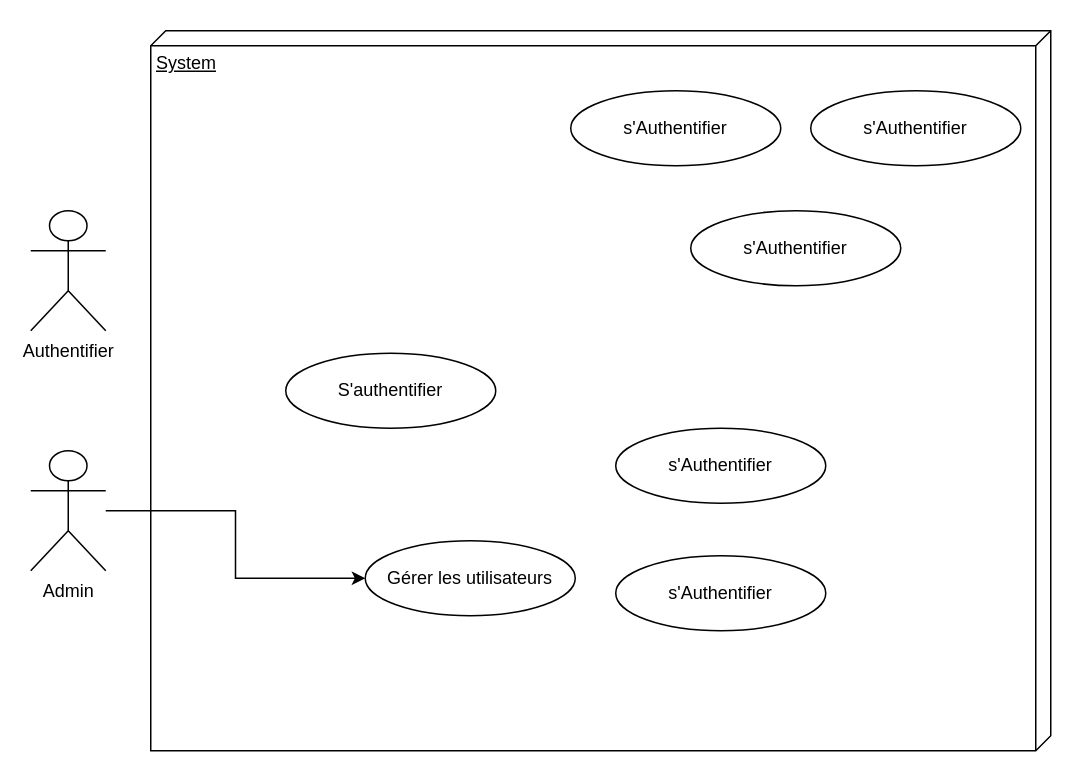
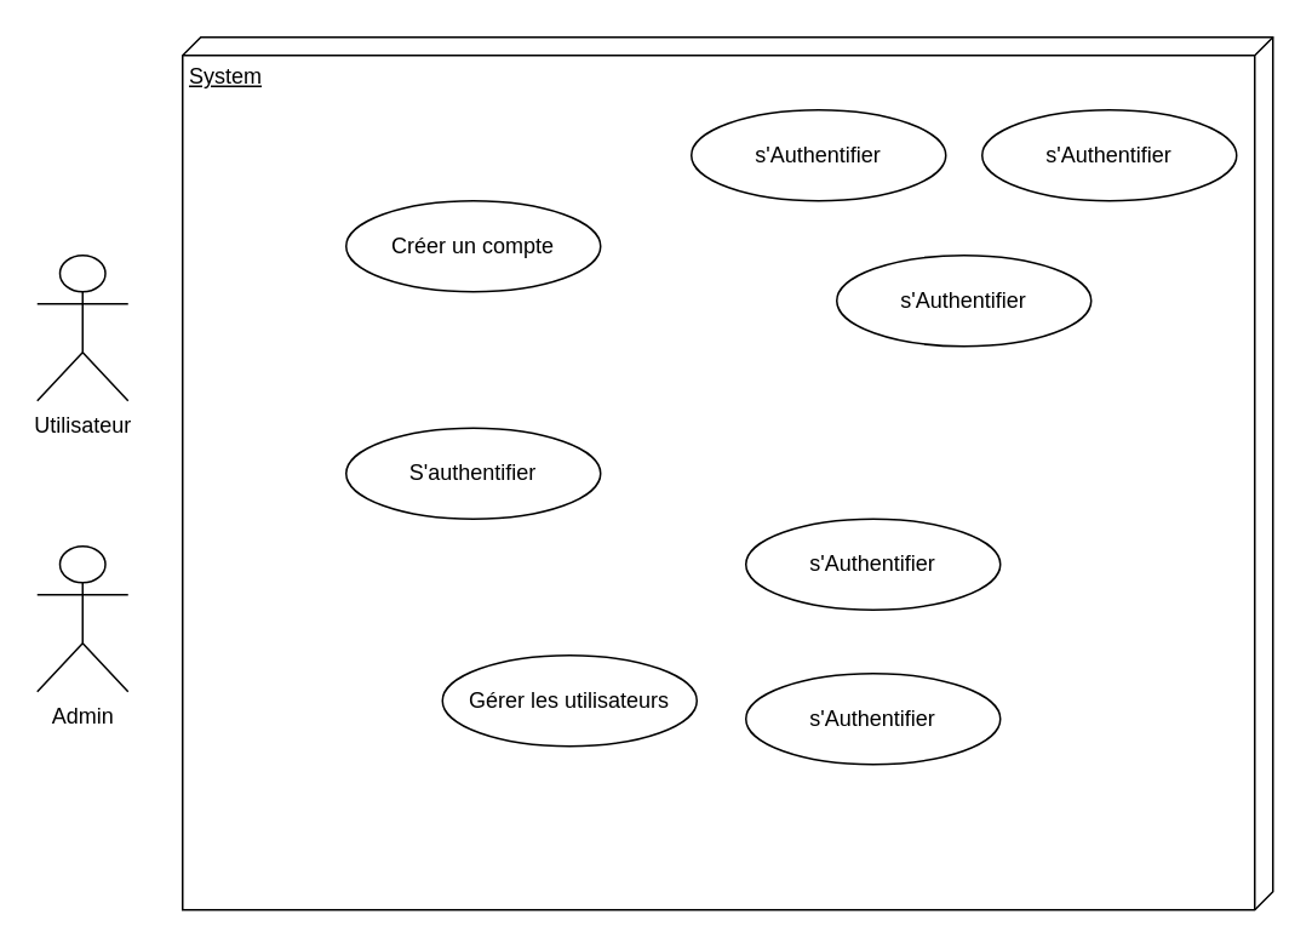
+ <mxCell id="7" value="Créer un compte" style="ellipse;whiteSpace=wrap;html=1;" vertex="1" parent="1"><mxGeometry x="190" y="110" width="140" height="50" as="geometry" /></mxCell>
- <mxCell id="3" value="Authentifier" style="shape=umlActor;verticalLabelPosition=bottom;verticalAlign=top;html=1;outlineConnect=0;" vertex="1" parent="1"><mxGeometry x="20" y="140" width="50" height="80" as="geometry" /></mxCell>
+ <mxCell id="3" value="Utilisateur" style="shape=umlActor;verticalLabelPosition=bottom;verticalAlign=top;html=1;outlineConnect=0;" vertex="1" parent="1"><mxGeometry x="20" y="140" width="50" height="80" as="geometry" /></mxCell>
- <mxCell id="4" style="edgeStyle=orthogonalEdgeStyle;rounded=0;orthogonalLoop=1;jettySize=auto;html=1;" edge="1" parent="1" source="5" target="8"><mxGeometry relative="1" as="geometry" /></mxCell>
